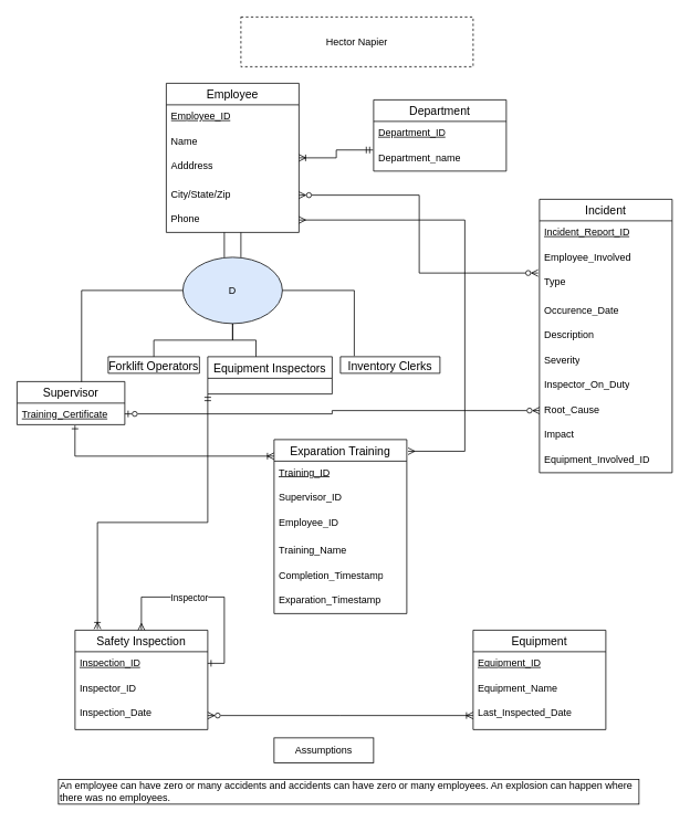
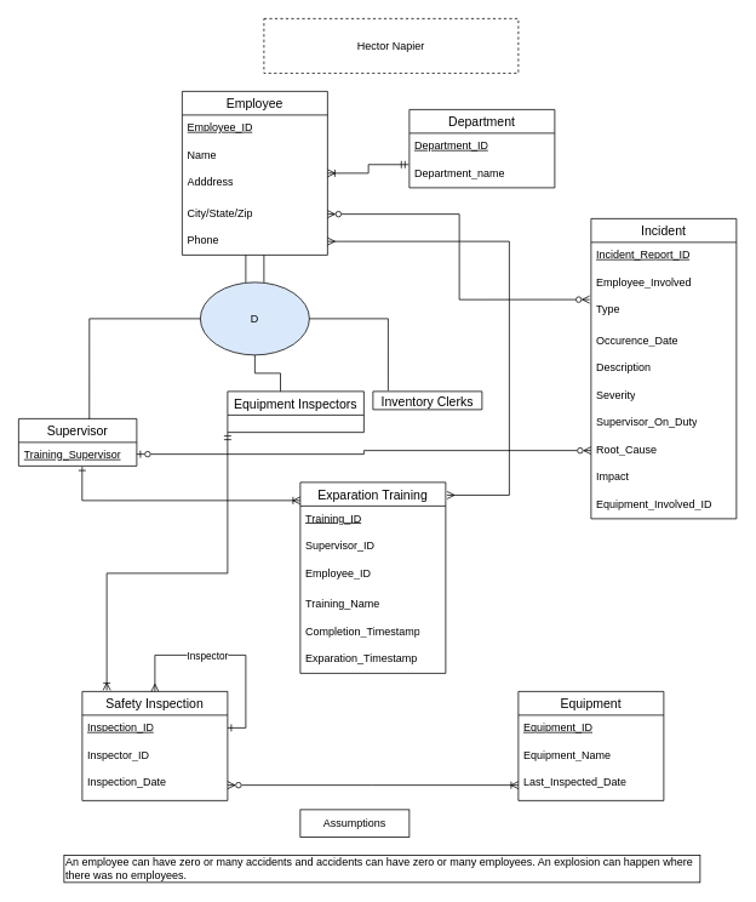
- <mxCell id="44" style="edgeStyle=orthogonalEdgeStyle;rounded=0;orthogonalLoop=1;jettySize=auto;html=1;endArrow=none;endFill=0;" parent="1" source="45" target="41" edge="1"><mxGeometry relative="1" as="geometry" /></mxCell>
- <mxCell id="41" value="Forklift Operators" style="swimlane;fontStyle=0;childLayout=stackLayout;horizontal=1;startSize=26;horizontalStack=0;resizeParent=1;resizeParentMax=0;resizeLast=0;collapsible=1;marginBottom=0;align=center;fontSize=14;" parent="1" vertex="1"><mxGeometry x="130" y="430" width="110" height="20" as="geometry" /></mxCell>
- <mxCell id="19" value="Inspector_On_Duty" style="text;strokeColor=none;fillColor=none;spacingLeft=4;spacingRight=4;overflow=hidden;rotatable=0;points=[[0,0.5],[1,0.5]];portConstraint=eastwest;fontSize=12;whiteSpace=wrap;html=1;" parent="12" vertex="1"><mxGeometry y="210" width="160" height="30" as="geometry" /></mxCell>
+ <mxCell id="19" value="Supervisor_On_Duty" style="text;strokeColor=none;fillColor=none;spacingLeft=4;spacingRight=4;overflow=hidden;rotatable=0;points=[[0,0.5],[1,0.5]];portConstraint=eastwest;fontSize=12;whiteSpace=wrap;html=1;" parent="12" vertex="1"><mxGeometry y="210" width="160" height="30" as="geometry" /></mxCell>
- <mxCell id="40" value="&lt;u&gt;Training_Certificate&lt;/u&gt;" style="text;strokeColor=none;fillColor=none;spacingLeft=4;spacingRight=4;overflow=hidden;rotatable=0;points=[[0,0.5],[1,0.5]];portConstraint=eastwest;fontSize=12;whiteSpace=wrap;html=1;" parent="39" vertex="1"><mxGeometry y="26" width="130" height="26" as="geometry" /></mxCell>
+ <mxCell id="40" value="&lt;u&gt;Training_Supervisor&lt;/u&gt;" style="text;strokeColor=none;fillColor=none;spacingLeft=4;spacingRight=4;overflow=hidden;rotatable=0;points=[[0,0.5],[1,0.5]];portConstraint=eastwest;fontSize=12;whiteSpace=wrap;html=1;" parent="39" vertex="1"><mxGeometry y="26" width="130" height="26" as="geometry" /></mxCell>
